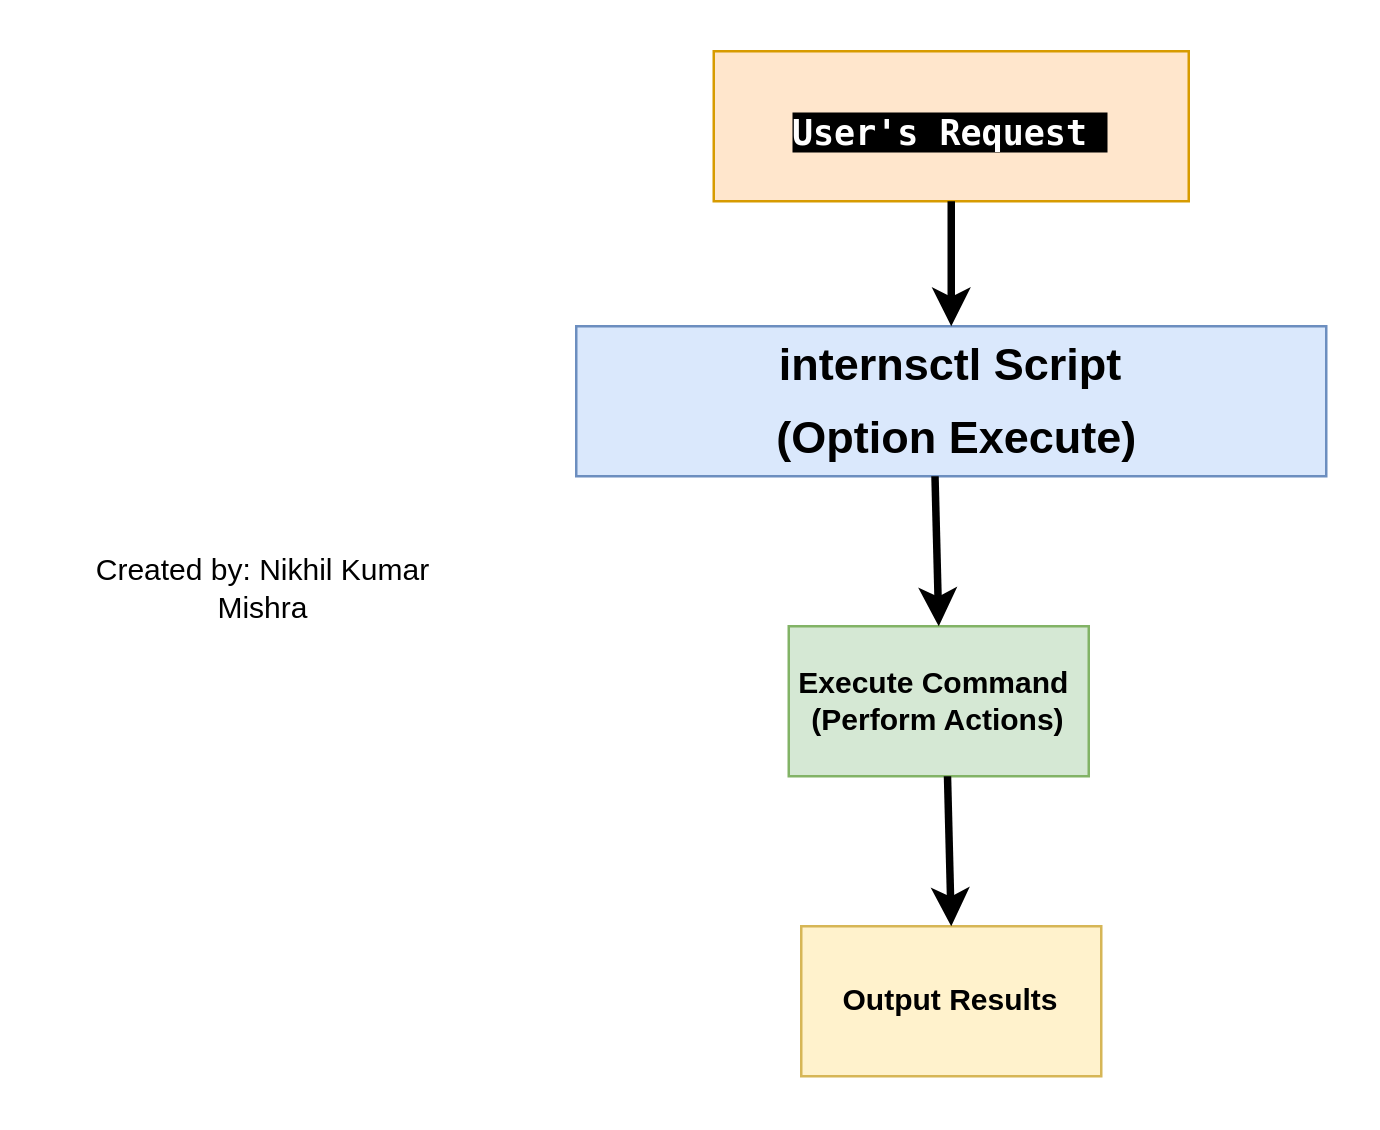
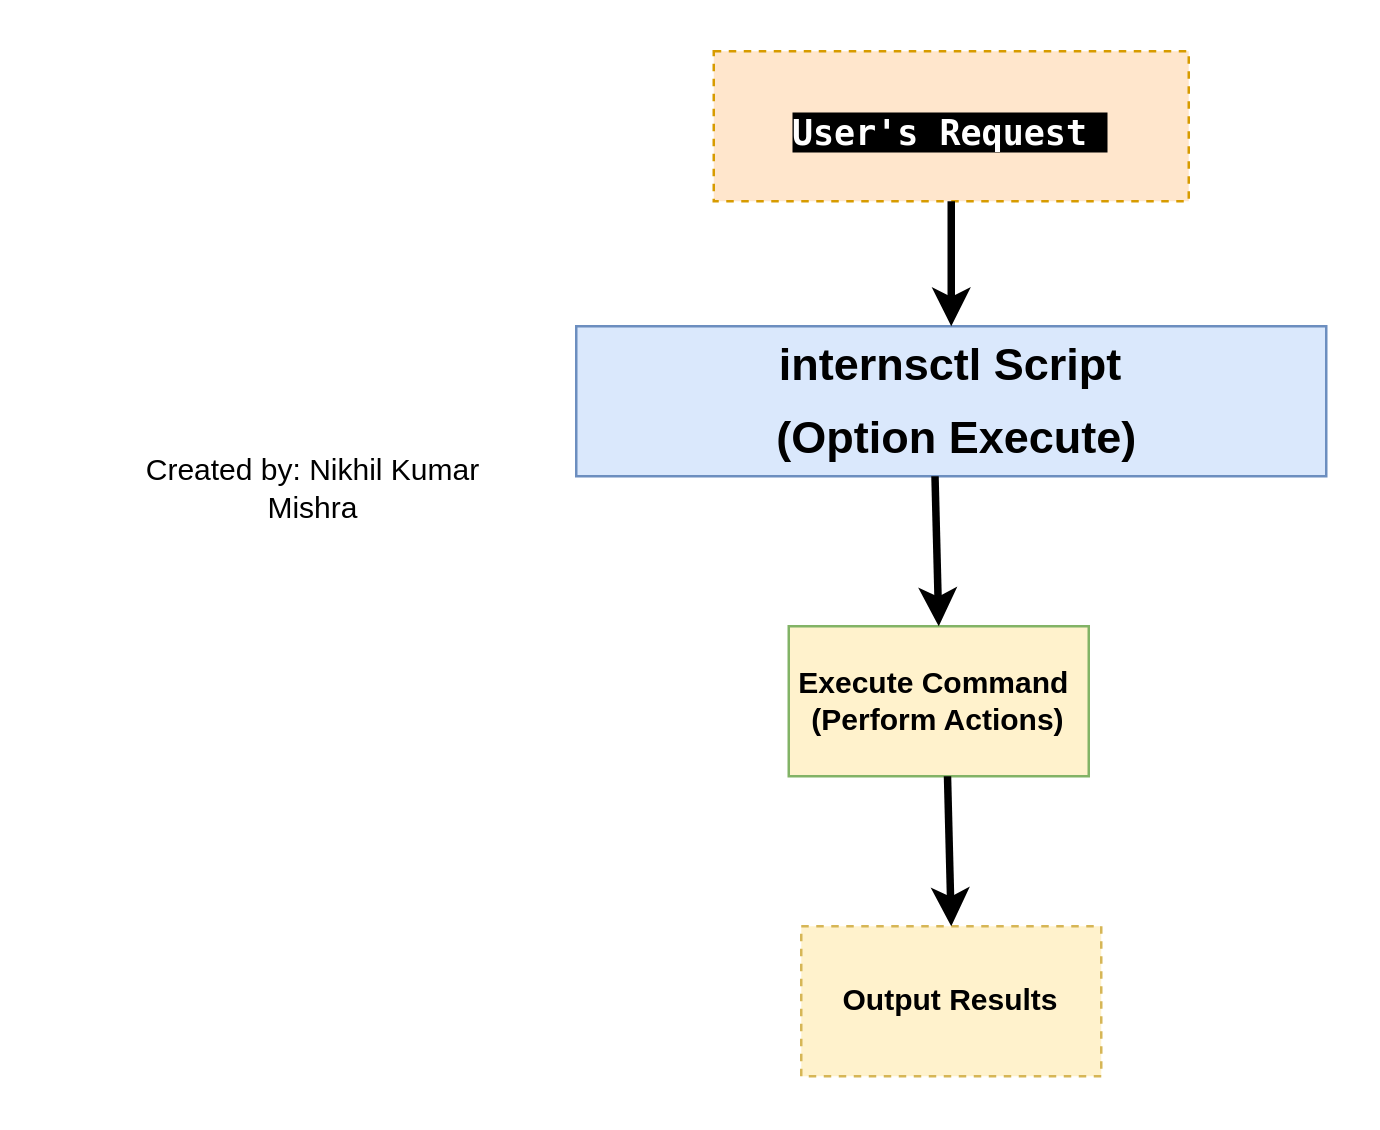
- <mxCell id="2" value="&lt;br&gt;&lt;h1&gt;&lt;span style=&quot;color: rgb(255, 255, 255); font-family: &amp;quot;Söhne Mono&amp;quot;, Monaco, &amp;quot;Andale Mono&amp;quot;, &amp;quot;Ubuntu Mono&amp;quot;, monospace; font-size: 14px; font-style: normal; font-variant-ligatures: normal; font-variant-caps: normal; letter-spacing: normal; orphans: 2; text-align: left; text-indent: 0px; text-transform: none; widows: 2; word-spacing: 0px; -webkit-text-stroke-width: 0px; background-color: rgb(0, 0, 0); text-decoration-thickness: initial; text-decoration-style: initial; text-decoration-color: initial; float: none; display: inline !important;&quot;&gt;&lt;b&gt;User's Request&amp;nbsp;&lt;/b&gt;&lt;/span&gt;&lt;/h1&gt;&lt;br class=&quot;Apple-interchange-newline&quot;&gt;" style="rounded=0;whiteSpace=wrap;html=1;fillColor=#ffe6cc;strokeColor=#d79b00;" vertex="1" parent="1"><mxGeometry x="285" y="20" width="190" height="60" as="geometry" /></mxCell>
+ <mxCell id="2" value="&lt;br&gt;&lt;h1&gt;&lt;span style=&quot;color: rgb(255, 255, 255); font-family: &amp;quot;Söhne Mono&amp;quot;, Monaco, &amp;quot;Andale Mono&amp;quot;, &amp;quot;Ubuntu Mono&amp;quot;, monospace; font-size: 14px; font-style: normal; font-variant-ligatures: normal; font-variant-caps: normal; letter-spacing: normal; orphans: 2; text-align: left; text-indent: 0px; text-transform: none; widows: 2; word-spacing: 0px; -webkit-text-stroke-width: 0px; background-color: rgb(0, 0, 0); text-decoration-thickness: initial; text-decoration-style: initial; text-decoration-color: initial; float: none; display: inline !important;&quot;&gt;&lt;b&gt;User's Request&amp;nbsp;&lt;/b&gt;&lt;/span&gt;&lt;/h1&gt;&lt;br class=&quot;Apple-interchange-newline&quot;&gt;" style="rounded=0;whiteSpace=wrap;html=1;fillColor=#ffe6cc;strokeColor=#d79b00;dashed=1;" vertex="1" parent="1"><mxGeometry x="285" y="20" width="190" height="60" as="geometry" /></mxCell>
- <mxCell id="9" value="Created by: Nikhil Kumar Mishra" style="text;html=1;strokeColor=none;fillColor=none;align=center;verticalAlign=middle;whiteSpace=wrap;rounded=0;" vertex="1" parent="1"><mxGeometry x="20" y="220" width="170" height="30" as="geometry" /></mxCell>
+ <mxCell id="9" value="Created by: Nikhil Kumar Mishra" style="text;html=1;strokeColor=none;fillColor=none;align=center;verticalAlign=middle;whiteSpace=wrap;rounded=0;" vertex="1" parent="1"><mxGeometry x="40" y="180" width="170" height="30" as="geometry" /></mxCell>
- <mxCell id="4" value="&lt;b&gt;Execute Command&amp;nbsp;&lt;br&gt;(Perform Actions) &lt;/b&gt;" style="rounded=0;whiteSpace=wrap;html=1;fillColor=#d5e8d4;strokeColor=#82b366;" vertex="1" parent="1"><mxGeometry x="315" y="250" width="120" height="60" as="geometry" /></mxCell>
+ <mxCell id="4" value="&lt;b&gt;Execute Command&amp;nbsp;&lt;br&gt;(Perform Actions) &lt;/b&gt;" style="rounded=0;whiteSpace=wrap;html=1;fillColor=#fff2cc;strokeColor=#82b366;" vertex="1" parent="1"><mxGeometry x="315" y="250" width="120" height="60" as="geometry" /></mxCell>
- <mxCell id="5" value="&lt;b&gt; Output Results&lt;/b&gt;" style="rounded=0;whiteSpace=wrap;html=1;fillColor=#fff2cc;strokeColor=#d6b656;" vertex="1" parent="1"><mxGeometry x="320" y="370" width="120" height="60" as="geometry" /></mxCell>
+ <mxCell id="5" value="&lt;b&gt; Output Results&lt;/b&gt;" style="rounded=0;whiteSpace=wrap;html=1;fillColor=#fff2cc;strokeColor=#d6b656;dashed=1;" vertex="1" parent="1"><mxGeometry x="320" y="370" width="120" height="60" as="geometry" /></mxCell>
